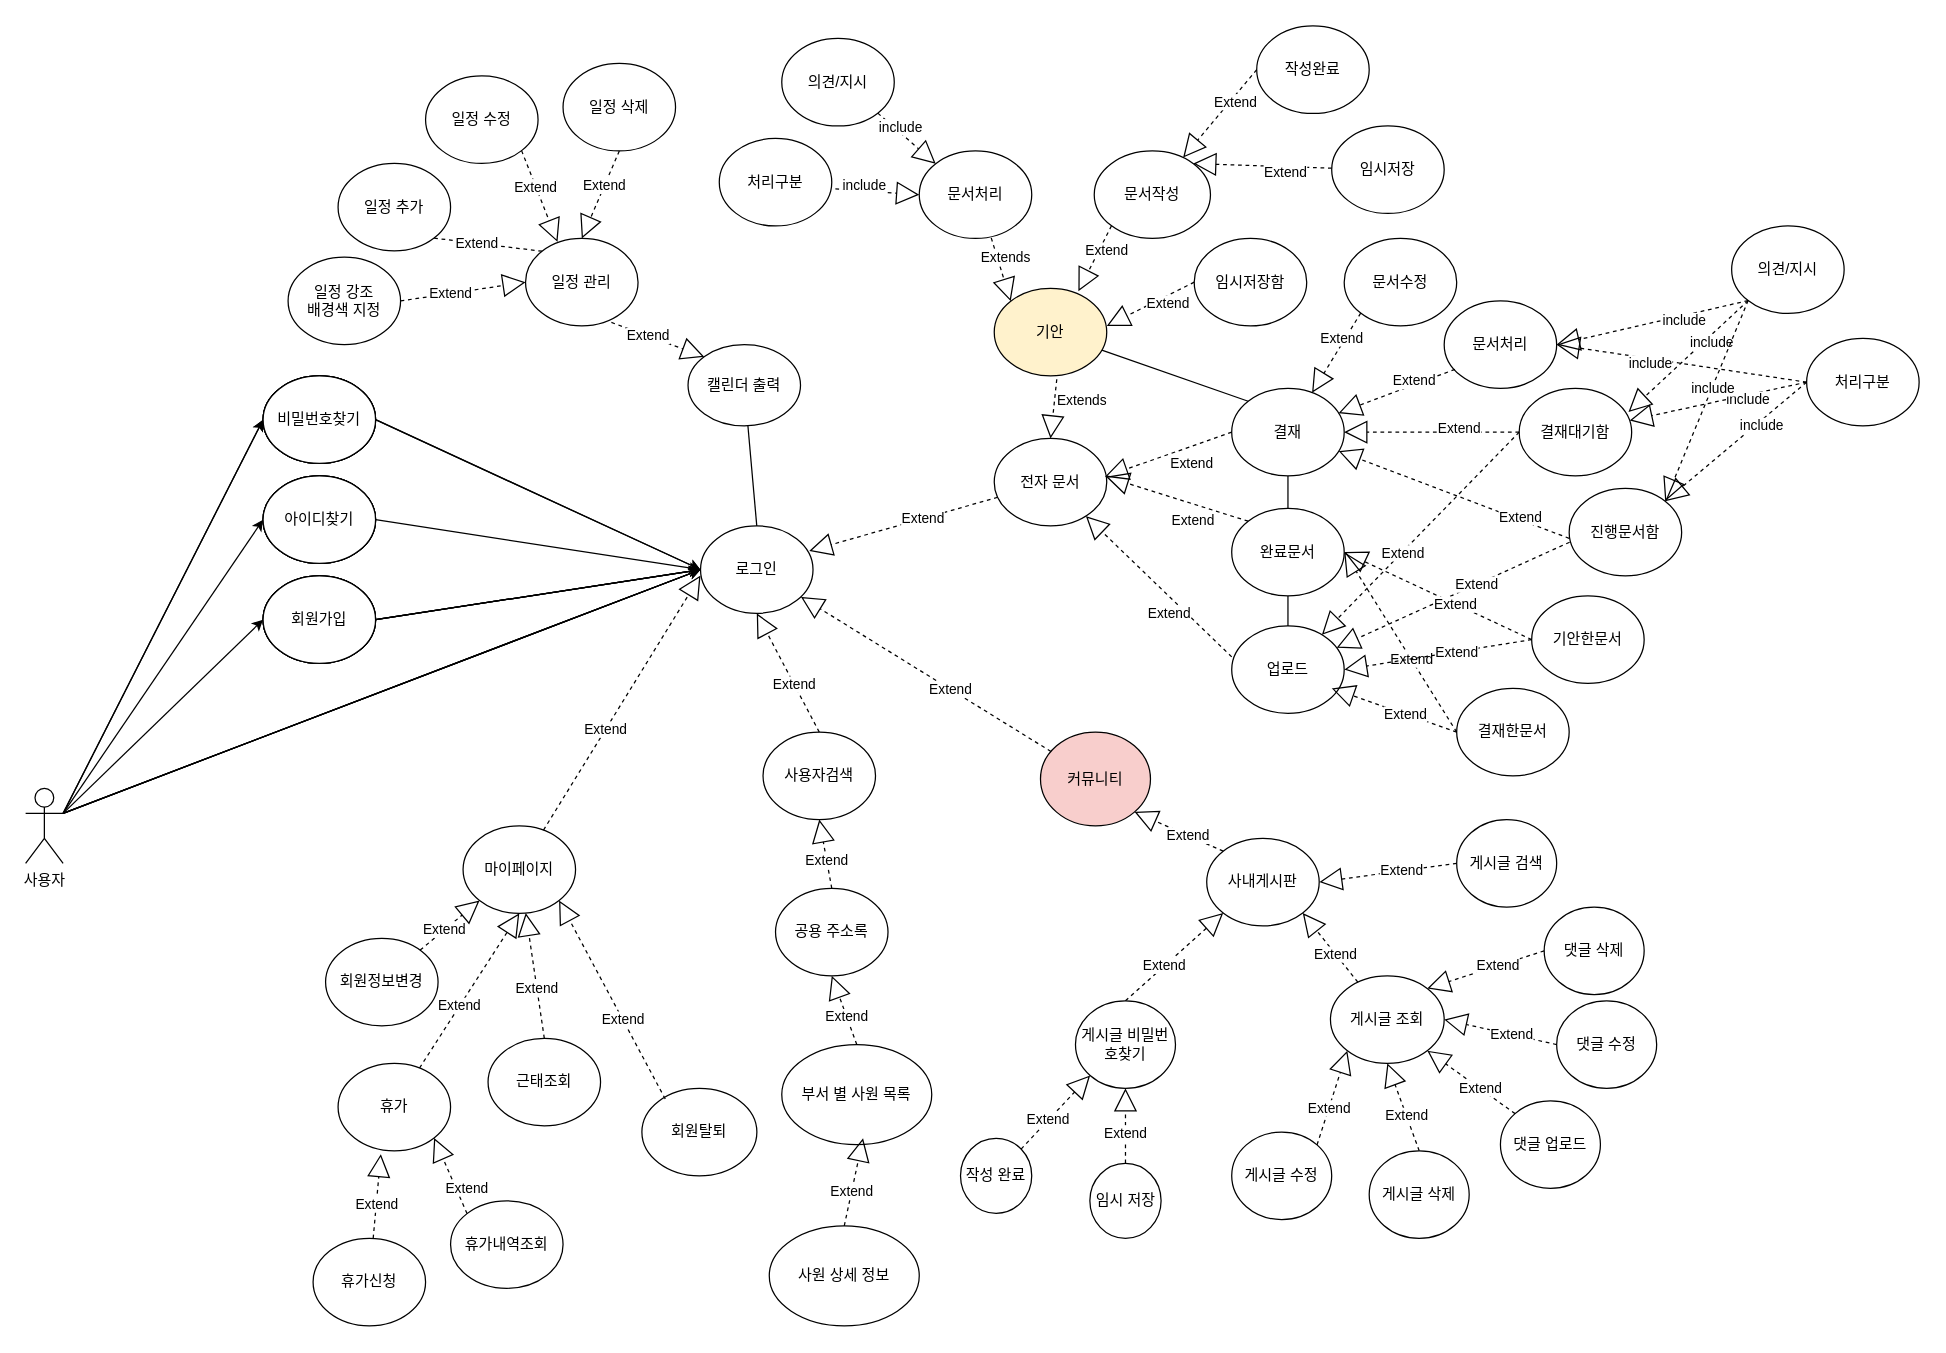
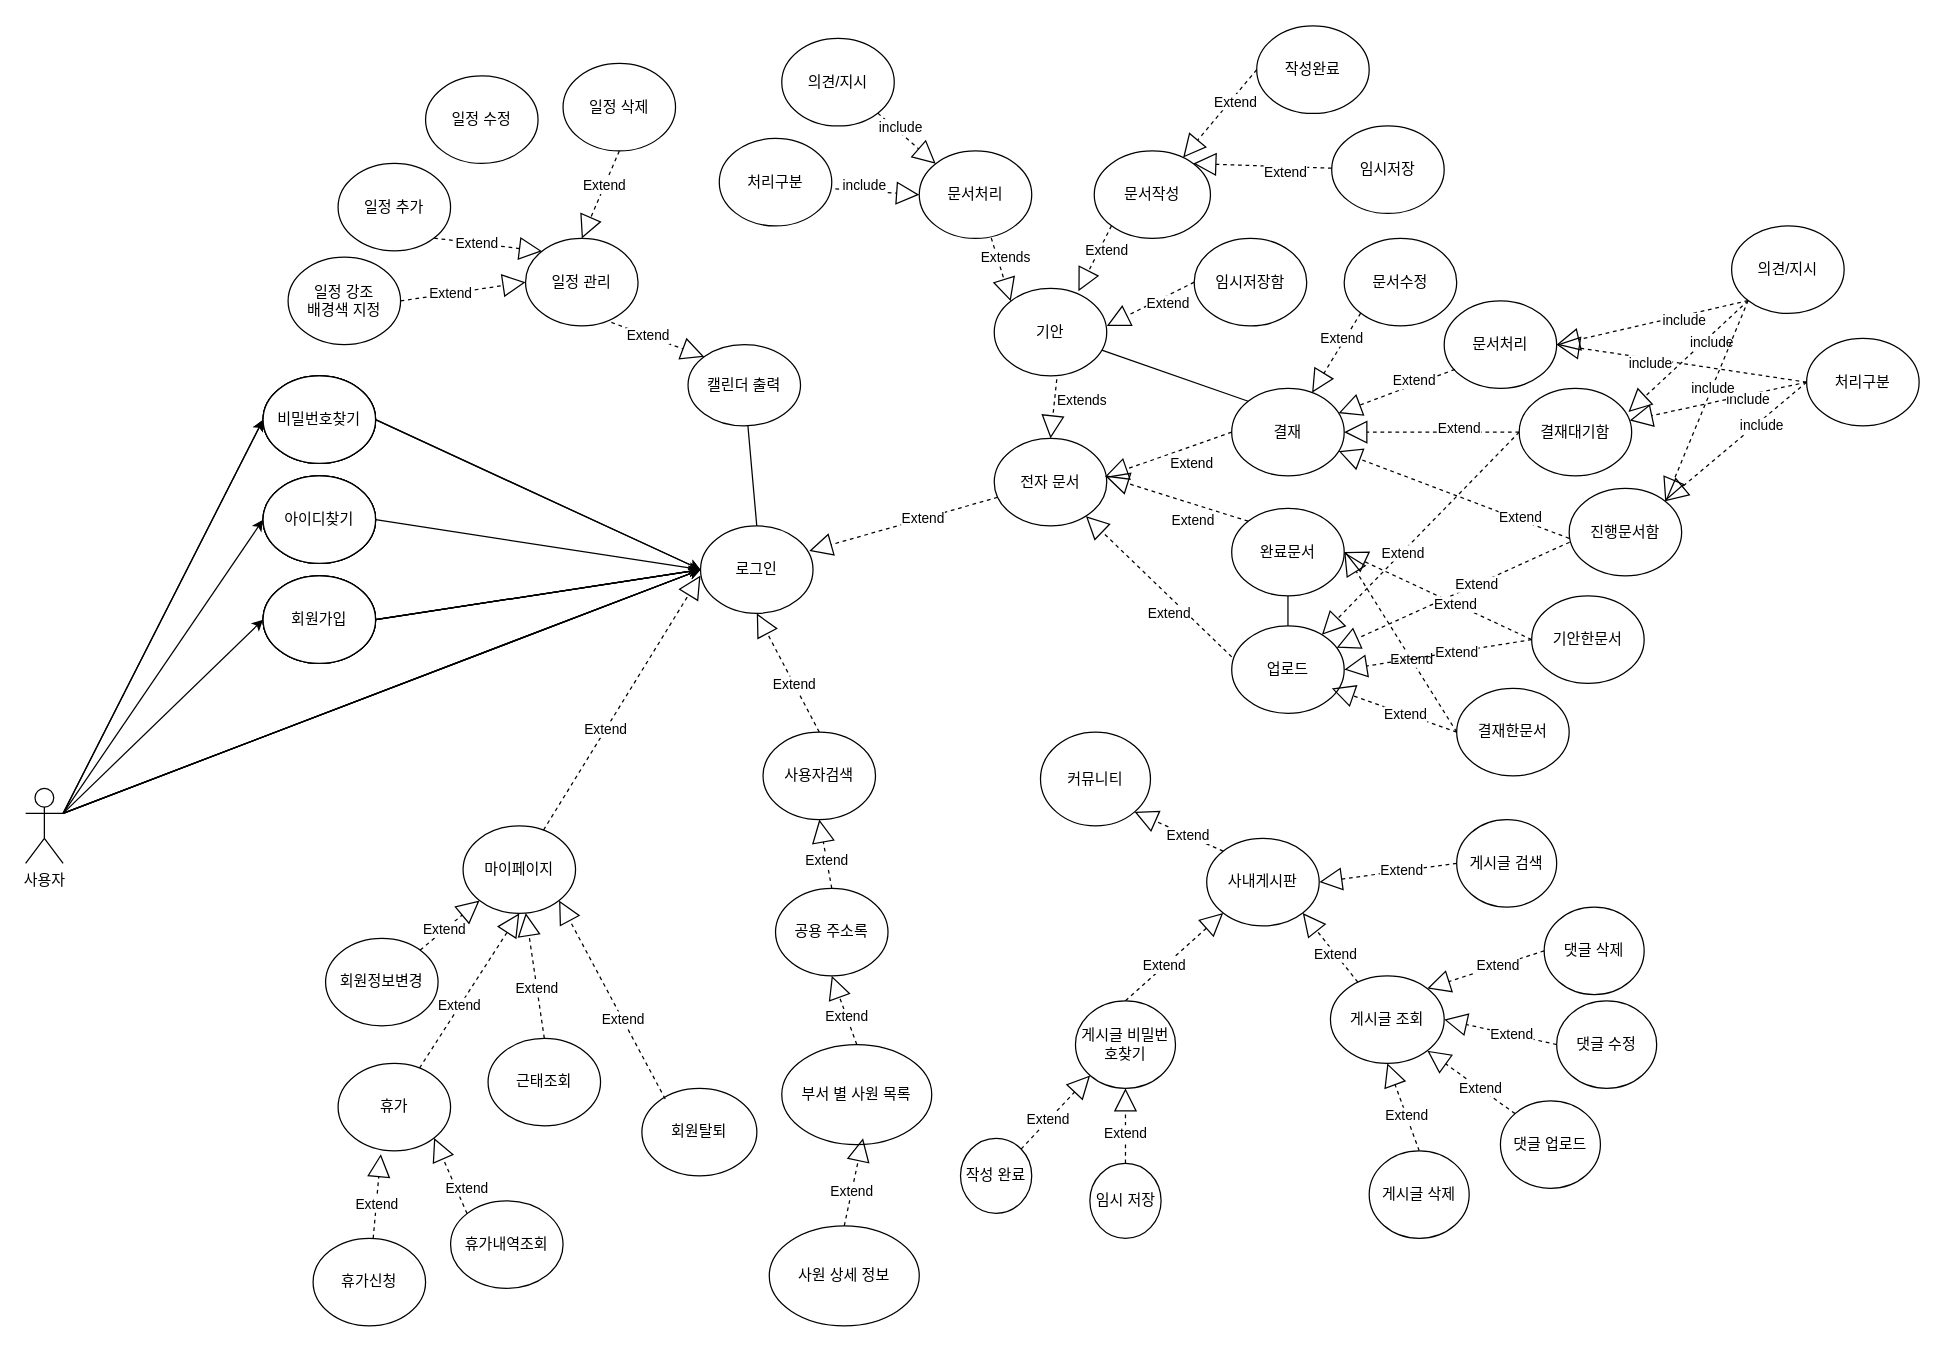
- <mxCell id="115" value="Extend" style="endArrow=block;endSize=16;endFill=0;html=1;dashed=1;entryX=0.284;entryY=0.04;entryDx=0;entryDy=0;exitX=1;exitY=1;exitDx=0;exitDy=0;entryPerimeter=0;" parent="1" source="114" target="20" edge="1"><mxGeometry x="-0.21" width="160" relative="1" as="geometry"><mxPoint x="356.82" y="199.749" as="sourcePoint" /><mxPoint x="483.18" y="240.251" as="targetPoint" /><mxPoint as="offset" /></mxGeometry></mxCell>
- <mxCell id="109" value="Extend" style="endArrow=none;endSize=16;endFill=0;html=1;dashed=1;entryX=0;entryY=0;entryDx=0;entryDy=0;exitX=1;exitY=1;exitDx=0;exitDy=0;" parent="1" source="108" target="20" edge="1"><mxGeometry x="-0.21" width="160" relative="1" as="geometry"><mxPoint x="407" y="120" as="sourcePoint" /><mxPoint x="665" y="520" as="targetPoint" /><mxPoint as="offset" /></mxGeometry></mxCell>
+ <mxCell id="109" value="Extend" style="endArrow=block;endSize=16;endFill=0;html=1;dashed=1;entryX=0;entryY=0;entryDx=0;entryDy=0;exitX=1;exitY=1;exitDx=0;exitDy=0;" parent="1" source="108" target="20" edge="1"><mxGeometry x="-0.21" width="160" relative="1" as="geometry"><mxPoint x="407" y="120" as="sourcePoint" /><mxPoint x="665" y="520" as="targetPoint" /><mxPoint as="offset" /></mxGeometry></mxCell>
- <mxCell id="3" value="기안" style="ellipse;whiteSpace=wrap;html=1;fillColor=#fff2cc;" parent="1" vertex="1"><mxGeometry x="795" y="230" width="90" height="70" as="geometry" /></mxCell>
+ <mxCell id="3" value="기안" style="ellipse;whiteSpace=wrap;html=1;" parent="1" vertex="1"><mxGeometry x="795" y="230" width="90" height="70" as="geometry" /></mxCell>
- <mxCell id="41" value="" style="endArrow=none;html=1;entryX=0.5;entryY=1;entryDx=0;entryDy=0;exitX=0.5;exitY=0;exitDx=0;exitDy=0;" parent="1" source="5" target="4" edge="1"><mxGeometry width="50" height="50" relative="1" as="geometry"><mxPoint x="1030" y="410" as="sourcePoint" /><mxPoint x="1040" y="495" as="targetPoint" /></mxGeometry></mxCell>
- <mxCell id="54" value="Extend" style="endArrow=block;endSize=16;endFill=0;html=1;dashed=1;" parent="1" source="21" target="17" edge="1"><mxGeometry x="-0.205" width="160" relative="1" as="geometry"><mxPoint x="827.373" y="342.627" as="sourcePoint" /><mxPoint x="632.627" y="537.373" as="targetPoint" /><mxPoint as="offset" /></mxGeometry></mxCell>
- <mxCell id="21" value="커뮤니티" style="ellipse;whiteSpace=wrap;html=1;fillColor=#f8cecc;" parent="1" vertex="1"><mxGeometry x="832" y="585" width="88" height="75" as="geometry" /></mxCell>
+ <mxCell id="21" value="커뮤니티" style="ellipse;whiteSpace=wrap;html=1;" parent="1" vertex="1"><mxGeometry x="832" y="585" width="88" height="75" as="geometry" /></mxCell>
- <mxCell id="88" value="Extend" style="endArrow=block;endSize=16;endFill=0;html=1;dashed=1;exitX=1;exitY=0;exitDx=0;exitDy=0;entryX=0;entryY=1;entryDx=0;entryDy=0;" parent="1" source="86" target="92" edge="1"><mxGeometry x="-0.205" width="160" relative="1" as="geometry"><mxPoint x="1086.716" y="890.251" as="sourcePoint" /><mxPoint x="1050" y="780" as="targetPoint" /><mxPoint as="offset" /></mxGeometry></mxCell>
- <mxCell id="86" value="게시글 수정" style="ellipse;whiteSpace=wrap;html=1;" parent="1" vertex="1"><mxGeometry x="985" y="905" width="80" height="70" as="geometry" /></mxCell>
